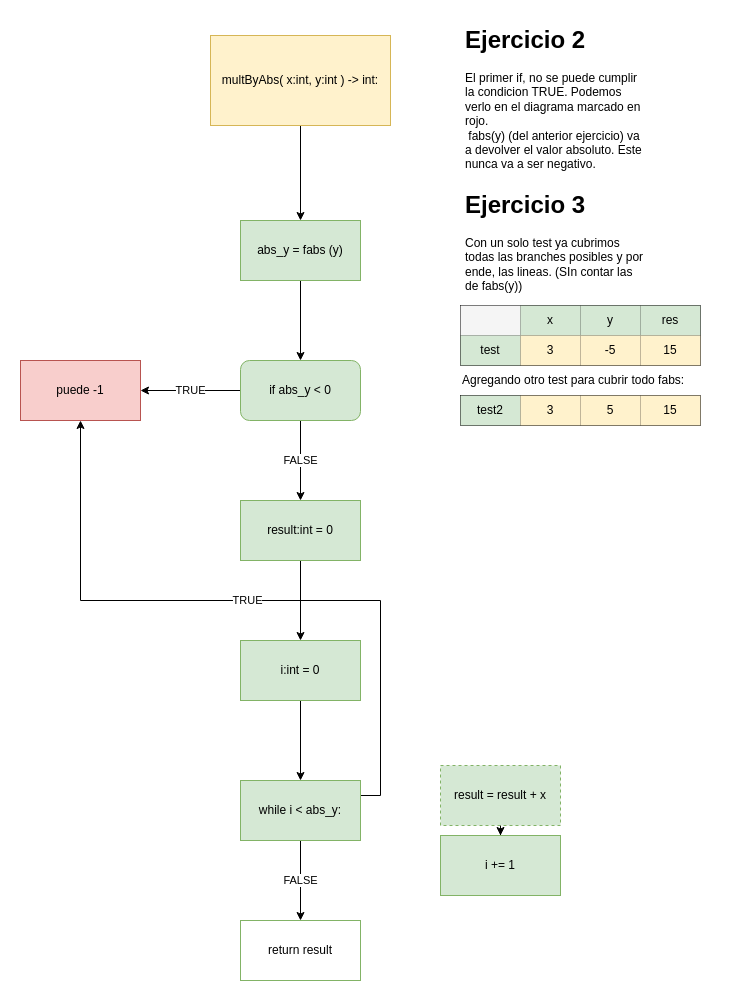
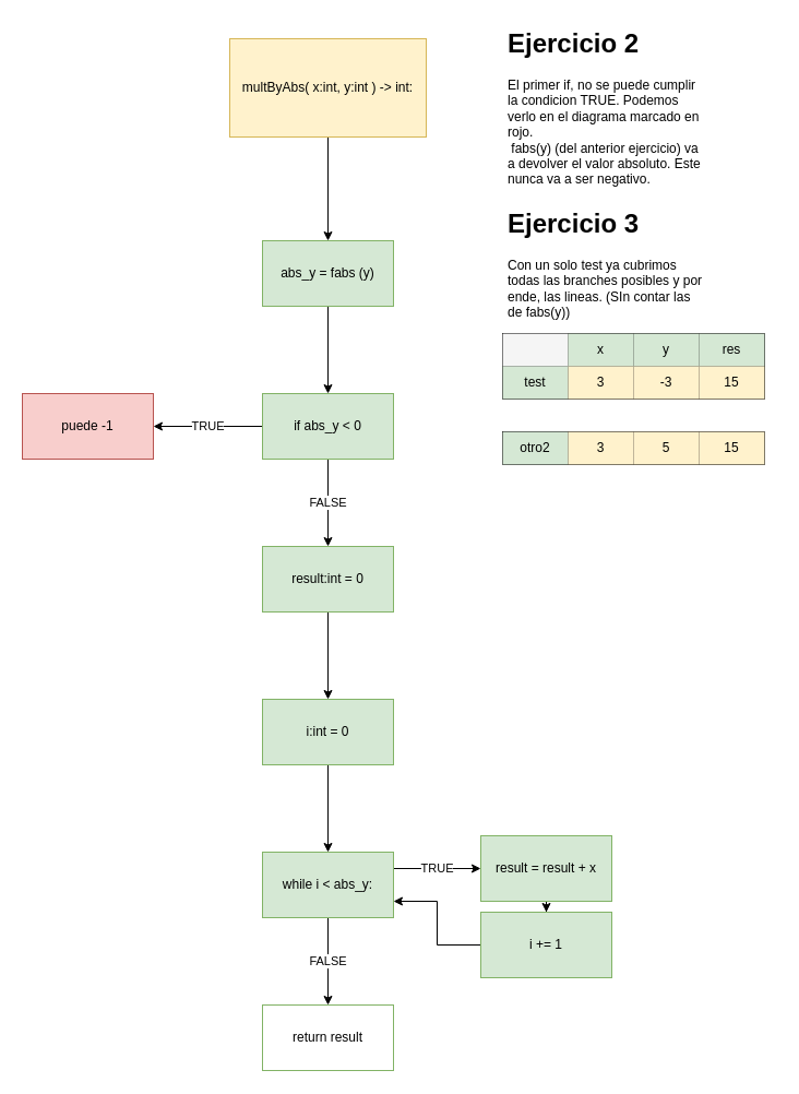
- <mxCell id="33" value="-5" style="shape=partialRectangle;html=1;whiteSpace=wrap;connectable=0;strokeColor=#d6b656;overflow=hidden;fillColor=#fff2cc;top=0;left=0;bottom=0;right=0;pointerEvents=1;" vertex="1" parent="30"><mxGeometry x="120" width="60" height="30" as="geometry"><mxRectangle width="60" height="30" as="alternateBounds" /></mxGeometry></mxCell>
+ <mxCell id="33" value="-3" style="shape=partialRectangle;html=1;whiteSpace=wrap;connectable=0;strokeColor=#d6b656;overflow=hidden;fillColor=#fff2cc;top=0;left=0;bottom=0;right=0;pointerEvents=1;" vertex="1" parent="30"><mxGeometry x="120" width="60" height="30" as="geometry"><mxRectangle width="60" height="30" as="alternateBounds" /></mxGeometry></mxCell>
- <mxCell id="35" value="Agregando otro test para cubrir todo fabs:" style="text;html=1;align=left;verticalAlign=middle;resizable=0;points=[];autosize=1;strokeColor=none;fillColor=none;" vertex="1" parent="1"><mxGeometry x="460" y="365" width="250" height="30" as="geometry" /></mxCell>
- <mxCell id="8" value="if abs_y &amp;lt; 0" style="whiteSpace=wrap;html=1;fillColor=#d5e8d4;strokeColor=#82b366;rounded=1;" vertex="1" parent="1"><mxGeometry x="240" y="360" width="120" height="60" as="geometry" /></mxCell>
+ <mxCell id="8" value="if abs_y &amp;lt; 0" style="whiteSpace=wrap;html=1;rounded=0;fillColor=#d5e8d4;strokeColor=#82b366;" vertex="1" parent="1"><mxGeometry x="240" y="360" width="120" height="60" as="geometry" /></mxCell>
- <mxCell id="38" value="test2" style="shape=partialRectangle;html=1;whiteSpace=wrap;connectable=0;strokeColor=#82b366;overflow=hidden;fillColor=#d5e8d4;top=0;left=0;bottom=0;right=0;pointerEvents=1;" vertex="1" parent="37"><mxGeometry width="60" height="30" as="geometry"><mxRectangle width="60" height="30" as="alternateBounds" /></mxGeometry></mxCell>
+ <mxCell id="38" value="otro2" style="shape=partialRectangle;html=1;whiteSpace=wrap;connectable=0;strokeColor=#82b366;overflow=hidden;fillColor=#d5e8d4;top=0;left=0;bottom=0;right=0;pointerEvents=1;" vertex="1" parent="37"><mxGeometry width="60" height="30" as="geometry"><mxRectangle width="60" height="30" as="alternateBounds" /></mxGeometry></mxCell>
- <mxCell id="14" value="TRUE" style="edgeStyle=orthogonalEdgeStyle;rounded=0;orthogonalLoop=1;jettySize=auto;html=1;exitX=1;exitY=0.25;exitDx=0;exitDy=0;" edge="1" parent="1" source="16" target="9"><mxGeometry relative="1" as="geometry"><mxPoint x="370" y="795" as="sourcePoint" /></mxGeometry></mxCell>
+ <mxCell id="14" value="TRUE" style="edgeStyle=orthogonalEdgeStyle;rounded=0;orthogonalLoop=1;jettySize=auto;html=1;exitX=1;exitY=0.25;exitDx=0;exitDy=0;" edge="1" parent="1" source="16" target="18"><mxGeometry relative="1" as="geometry"><mxPoint x="370" y="795" as="sourcePoint" /></mxGeometry></mxCell>
- <mxCell id="18" value="result = result + x" style="whiteSpace=wrap;html=1;rounded=0;fillColor=#d5e8d4;strokeColor=#82b366;dashed=1;" vertex="1" parent="1"><mxGeometry x="440" y="765" width="120" height="60" as="geometry" /></mxCell>
+ <mxCell id="18" value="result = result + x" style="whiteSpace=wrap;html=1;rounded=0;fillColor=#d5e8d4;strokeColor=#82b366;" vertex="1" parent="1"><mxGeometry x="440" y="765" width="120" height="60" as="geometry" /></mxCell>
+ <mxCell id="19" style="edgeStyle=orthogonalEdgeStyle;rounded=0;orthogonalLoop=1;jettySize=auto;html=1;exitX=0;exitY=0.5;exitDx=0;exitDy=0;entryX=1;entryY=0.75;entryDx=0;entryDy=0;" edge="1" parent="1" source="20" target="16"><mxGeometry relative="1" as="geometry" /></mxCell>
